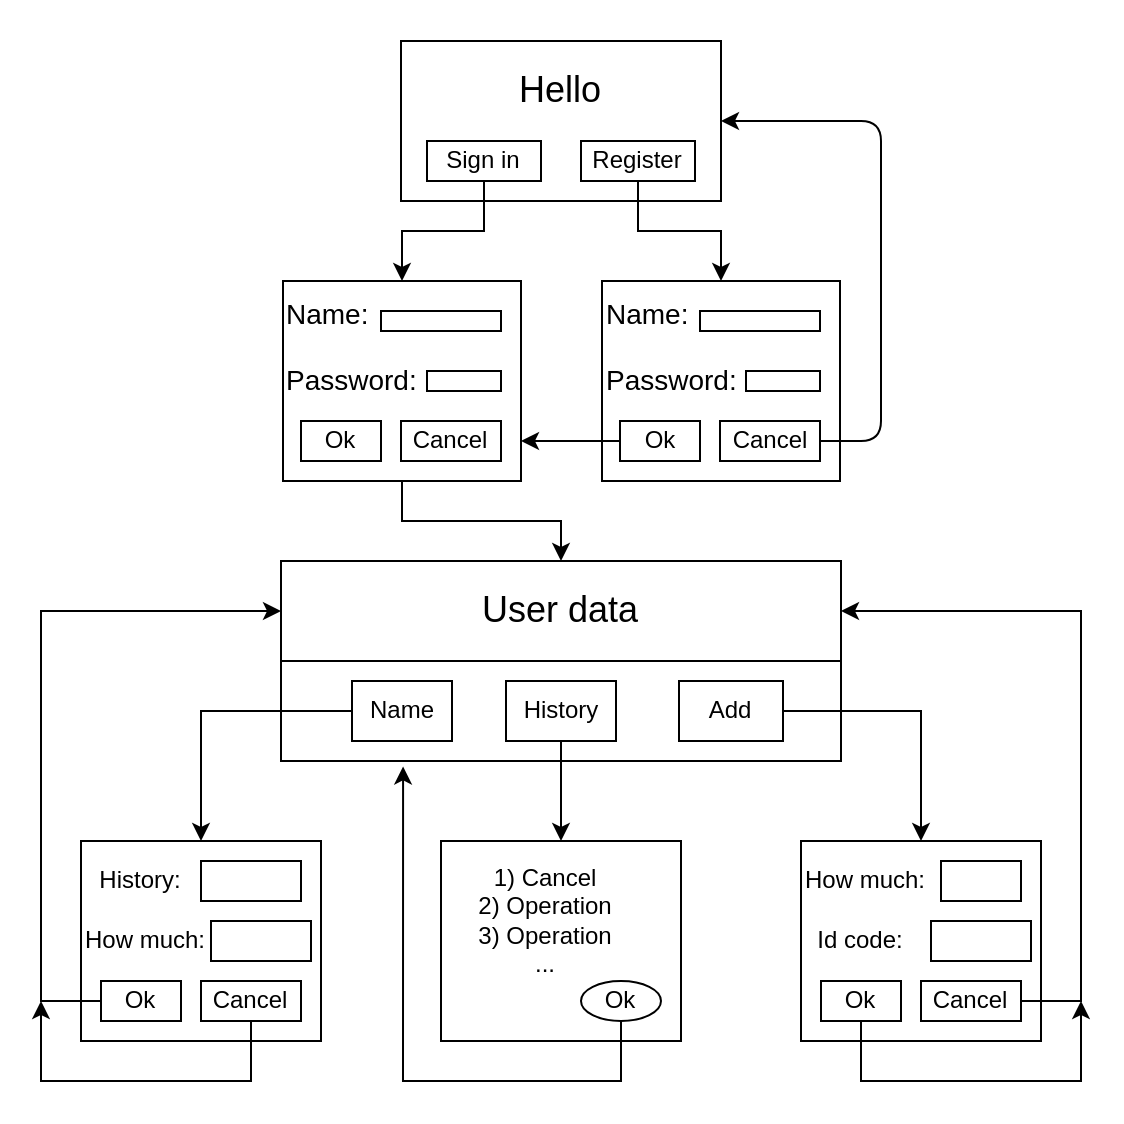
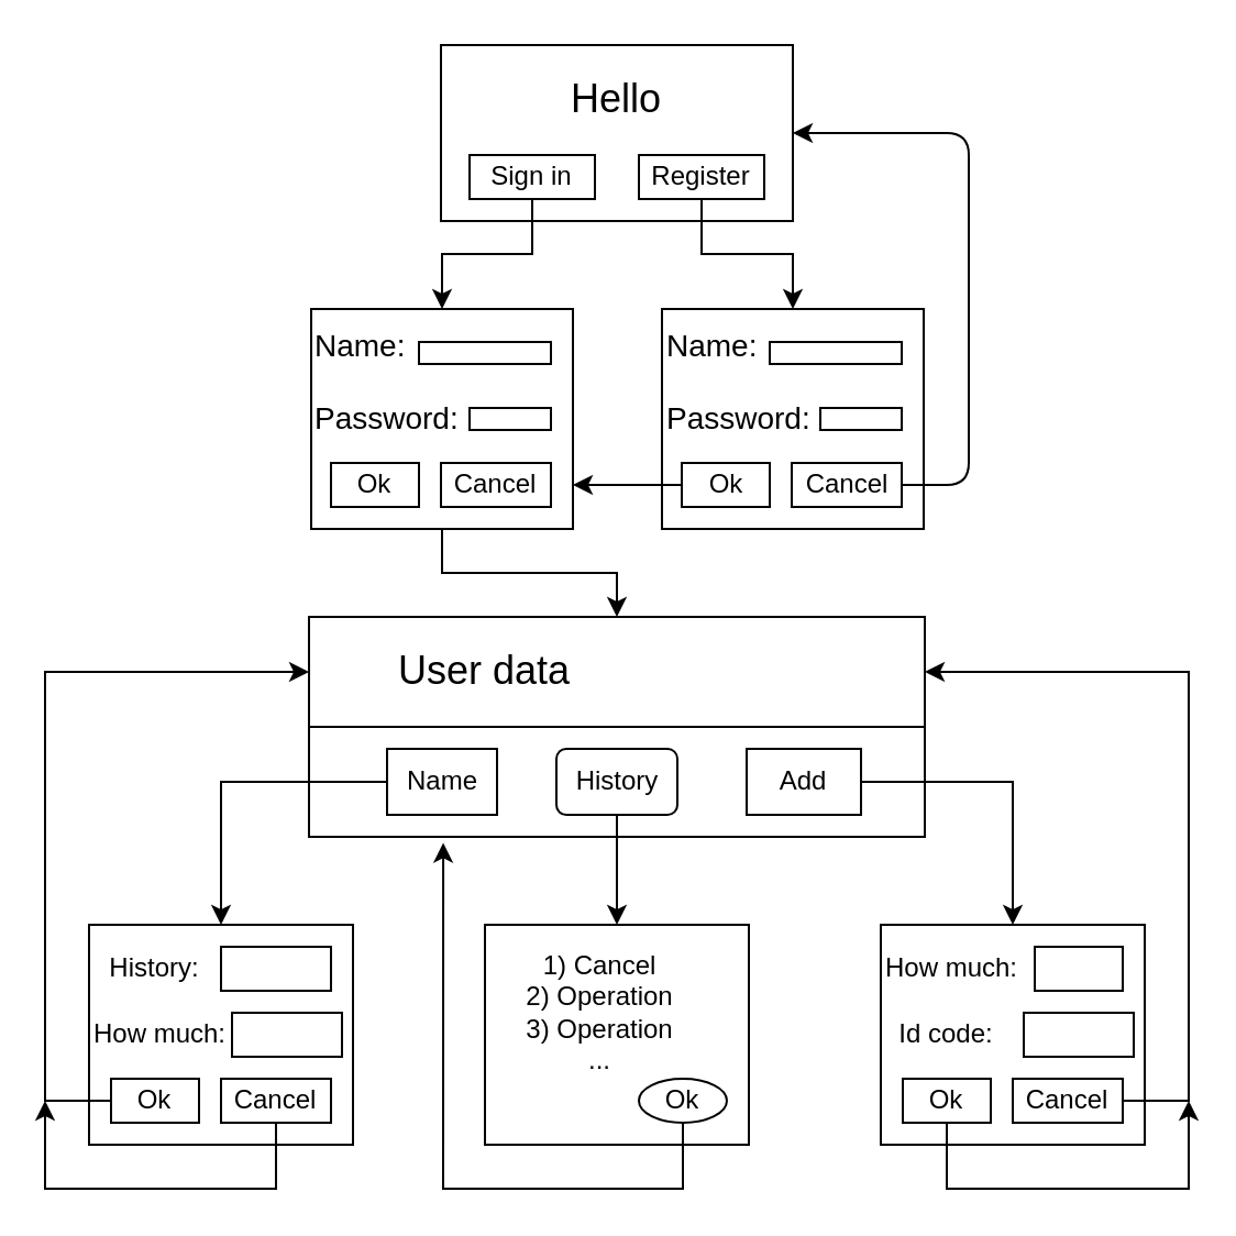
- <mxCell id="21" value="&lt;font style=&quot;font-size: 18px&quot;&gt;User data&lt;/font&gt;" style="text;html=1;strokeColor=none;fillColor=none;align=center;verticalAlign=middle;whiteSpace=wrap;rounded=0;" vertex="1" parent="1"><mxGeometry x="215" y="290" width="130" height="30" as="geometry" /></mxCell>
+ <mxCell id="21" value="&lt;font style=&quot;font-size: 18px&quot;&gt;User data&lt;/font&gt;" style="text;html=1;strokeColor=none;fillColor=none;align=center;verticalAlign=middle;whiteSpace=wrap;rounded=0;" vertex="1" parent="1"><mxGeometry x="155" y="290" width="130" height="30" as="geometry" /></mxCell>
- <mxCell id="26" value="History" style="rounded=0;whiteSpace=wrap;html=1;" vertex="1" parent="1"><mxGeometry x="252.5" y="340" width="55" height="30" as="geometry" /></mxCell>
+ <mxCell id="26" value="History" style="whiteSpace=wrap;html=1;rounded=1;" vertex="1" parent="1"><mxGeometry x="252.5" y="340" width="55" height="30" as="geometry" /></mxCell>
